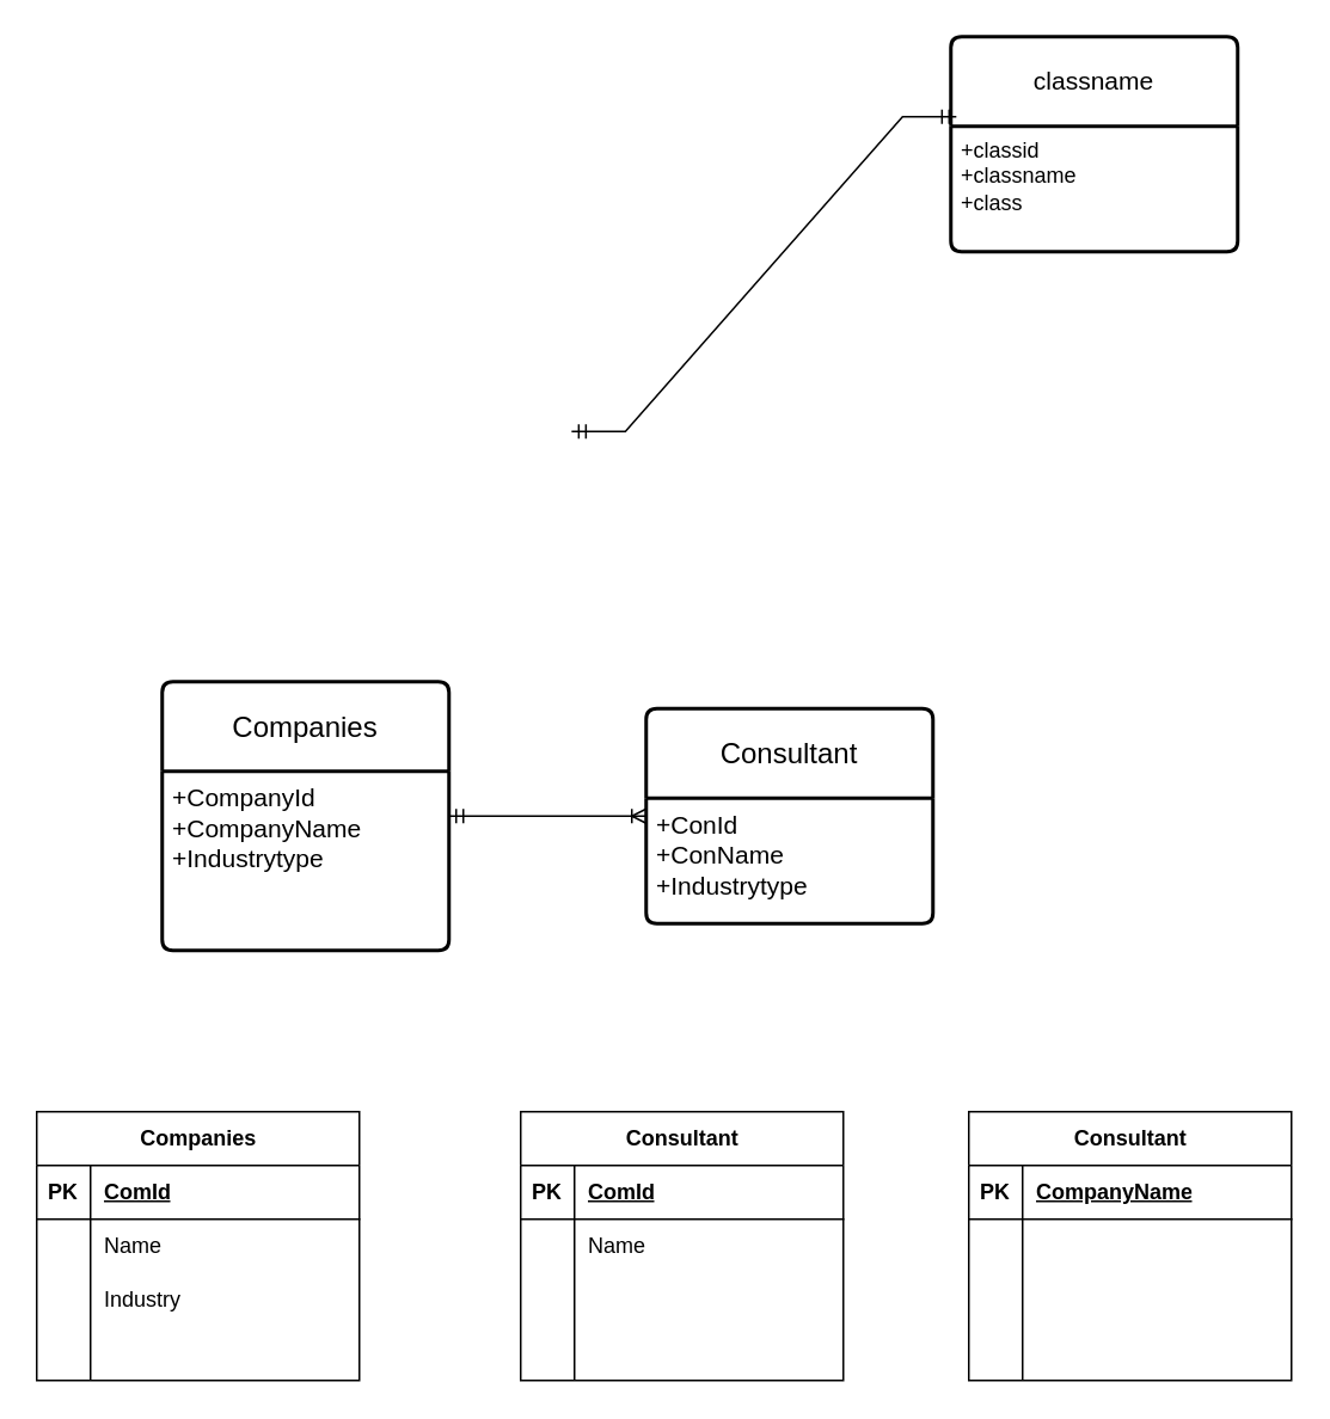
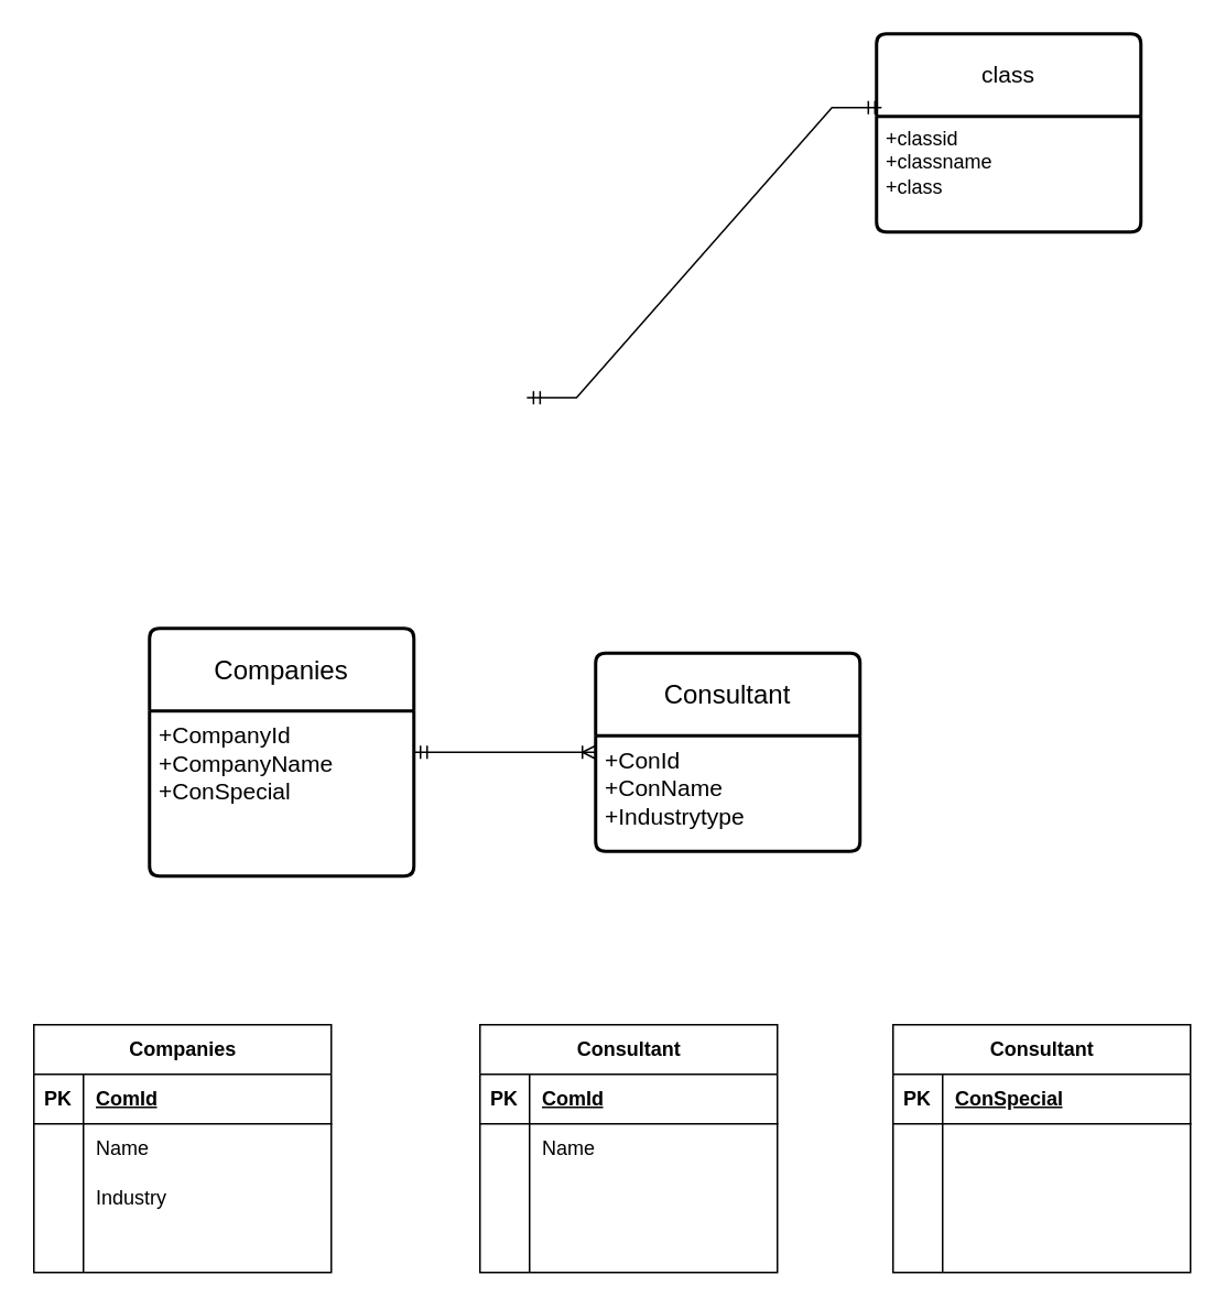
- <mxCell id="15" value="classname" style="swimlane;childLayout=stackLayout;horizontal=1;startSize=50;horizontalStack=0;rounded=1;fontSize=14;fontStyle=0;strokeWidth=2;resizeParent=0;resizeLast=1;shadow=0;dashed=0;align=center;arcSize=4;whiteSpace=wrap;html=1;" vertex="1" parent="1"><mxGeometry x="530" y="20" width="160" height="120" as="geometry" /></mxCell>
+ <mxCell id="15" value="class" style="swimlane;childLayout=stackLayout;horizontal=1;startSize=50;horizontalStack=0;rounded=1;fontSize=14;fontStyle=0;strokeWidth=2;resizeParent=0;resizeLast=1;shadow=0;dashed=0;align=center;arcSize=4;whiteSpace=wrap;html=1;" vertex="1" parent="1"><mxGeometry x="530" y="20" width="160" height="120" as="geometry" /></mxCell>
- <mxCell id="19" value="&lt;font style=&quot;font-size: 14px;&quot;&gt;+CompanyId&lt;/font&gt;&lt;div style=&quot;font-size: 14px;&quot;&gt;&lt;font style=&quot;font-size: 14px;&quot;&gt;+CompanyName&lt;/font&gt;&lt;/div&gt;&lt;div style=&quot;font-size: 14px;&quot;&gt;&lt;font style=&quot;font-size: 14px;&quot;&gt;+Industrytype&lt;/font&gt;&lt;/div&gt;" style="align=left;strokeColor=none;fillColor=none;spacingLeft=4;fontSize=12;verticalAlign=top;resizable=0;rotatable=0;part=1;html=1;" vertex="1" parent="18"><mxGeometry y="50" width="160" height="100" as="geometry" /></mxCell>
+ <mxCell id="19" value="&lt;font style=&quot;font-size: 14px;&quot;&gt;+CompanyId&lt;/font&gt;&lt;div style=&quot;font-size: 14px;&quot;&gt;&lt;font style=&quot;font-size: 14px;&quot;&gt;+CompanyName&lt;/font&gt;&lt;/div&gt;&lt;div style=&quot;font-size: 14px;&quot;&gt;&lt;font style=&quot;font-size: 14px;&quot;&gt;+ConSpecial&lt;/font&gt;&lt;/div&gt;" style="align=left;strokeColor=none;fillColor=none;spacingLeft=4;fontSize=12;verticalAlign=top;resizable=0;rotatable=0;part=1;html=1;" vertex="1" parent="18"><mxGeometry y="50" width="160" height="100" as="geometry" /></mxCell>
- <mxCell id="39" value="CompanyName" style="shape=partialRectangle;connectable=0;fillColor=none;top=0;left=0;bottom=0;right=0;align=left;spacingLeft=6;fontStyle=5;overflow=hidden;whiteSpace=wrap;html=1;" vertex="1" parent="37"><mxGeometry x="30" width="150" height="30" as="geometry"><mxRectangle width="150" height="30" as="alternateBounds" /></mxGeometry></mxCell>
+ <mxCell id="39" value="ConSpecial" style="shape=partialRectangle;connectable=0;fillColor=none;top=0;left=0;bottom=0;right=0;align=left;spacingLeft=6;fontStyle=5;overflow=hidden;whiteSpace=wrap;html=1;" vertex="1" parent="37"><mxGeometry x="30" width="150" height="30" as="geometry"><mxRectangle width="150" height="30" as="alternateBounds" /></mxGeometry></mxCell>
